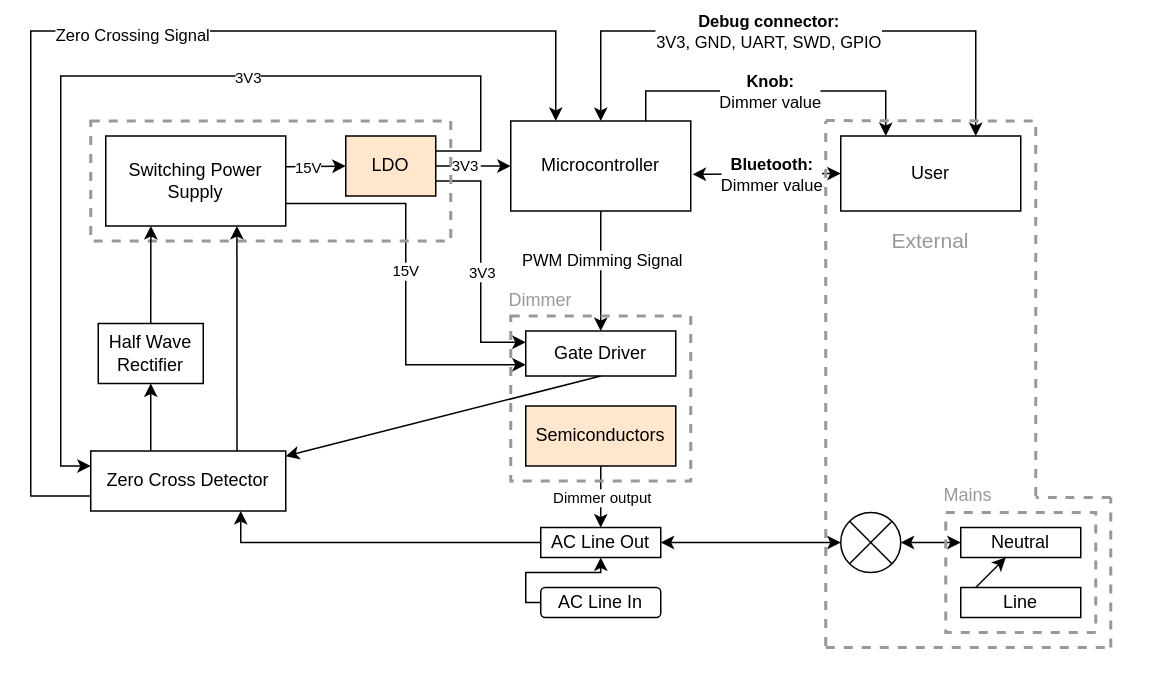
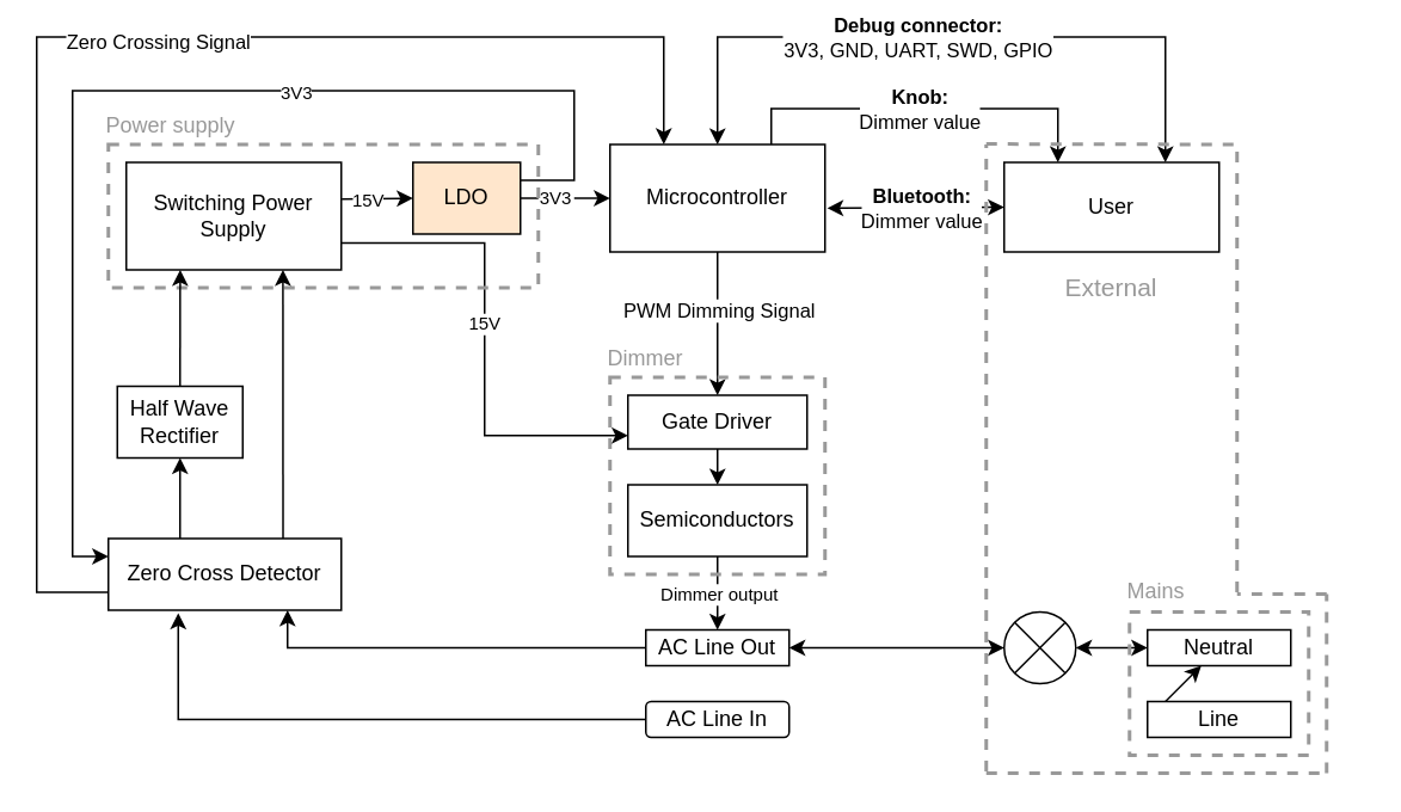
+ <mxCell id="26" value="&lt;font color=&quot;#999999&quot;&gt;Power supply&lt;/font&gt;" style="text;html=1;strokeColor=none;fillColor=none;align=center;verticalAlign=middle;whiteSpace=wrap;rounded=0;dashed=1;" parent="1" vertex="1"><mxGeometry x="50" y="60" width="90" height="20" as="geometry" /></mxCell>
- <mxCell id="21" value="" style="endArrow=classic;html=1;exitX=1;exitY=0.75;exitDx=0;exitDy=0;entryX=0;entryY=0.25;entryDx=0;entryDy=0;edgeStyle=orthogonalEdgeStyle;rounded=0;" parent="1" source="3" target="8" edge="1"><mxGeometry width="50" height="50" relative="1" as="geometry"><mxPoint x="260" y="260" as="sourcePoint" /><mxPoint x="310" y="230" as="targetPoint" /></mxGeometry></mxCell>
- <mxCell id="22" value="&lt;font style=&quot;font-size: 10px&quot;&gt;3V3&lt;/font&gt;" style="edgeLabel;html=1;align=center;verticalAlign=middle;resizable=0;points=[];" parent="21" vertex="1" connectable="0"><mxGeometry x="-0.344" y="1" relative="1" as="geometry"><mxPoint x="-1" y="35" as="offset" /></mxGeometry></mxCell>
- <mxCell id="14" value="" style="endArrow=classic;html=1;exitX=0.5;exitY=1;exitDx=0;exitDy=0;" parent="1" source="8" target="53" edge="1"><mxGeometry width="50" height="50" relative="1" as="geometry"><mxPoint x="160" y="210" as="sourcePoint" /><mxPoint x="210" y="160" as="targetPoint" /></mxGeometry></mxCell>
+ <mxCell id="14" value="" style="endArrow=classic;html=1;entryX=0.5;entryY=0;entryDx=0;entryDy=0;exitX=0.5;exitY=1;exitDx=0;exitDy=0;" parent="1" source="8" target="13" edge="1"><mxGeometry width="50" height="50" relative="1" as="geometry"><mxPoint x="160" y="210" as="sourcePoint" /><mxPoint x="210" y="160" as="targetPoint" /></mxGeometry></mxCell>
- <mxCell id="13" value="Semiconductors" style="rounded=0;whiteSpace=wrap;html=1;fillColor=#ffe6cc;" parent="1" vertex="1"><mxGeometry x="350" y="270" width="100" height="40" as="geometry" /></mxCell>
+ <mxCell id="13" value="Semiconductors" style="rounded=0;whiteSpace=wrap;html=1;" parent="1" vertex="1"><mxGeometry x="350" y="270" width="100" height="40" as="geometry" /></mxCell>
- <mxCell id="63" value="" style="endArrow=classic;html=1;rounded=0;edgeStyle=orthogonalEdgeStyle;exitX=0;exitY=0.5;exitDx=0;exitDy=0;" edge="1" parent="1" source="39" target="12"><mxGeometry width="50" height="50" relative="1" as="geometry"><mxPoint x="180" y="430" as="sourcePoint" /><mxPoint x="110" y="200" as="targetPoint" /></mxGeometry></mxCell>
+ <mxCell id="63" value="" style="endArrow=classic;html=1;rounded=0;entryX=0.3;entryY=1.04;entryDx=0;entryDy=0;entryPerimeter=0;edgeStyle=orthogonalEdgeStyle;exitX=0;exitY=0.5;exitDx=0;exitDy=0;" edge="1" parent="1" source="39" target="53"><mxGeometry width="50" height="50" relative="1" as="geometry"><mxPoint x="180" y="430" as="sourcePoint" /><mxPoint x="110" y="200" as="targetPoint" /></mxGeometry></mxCell>
